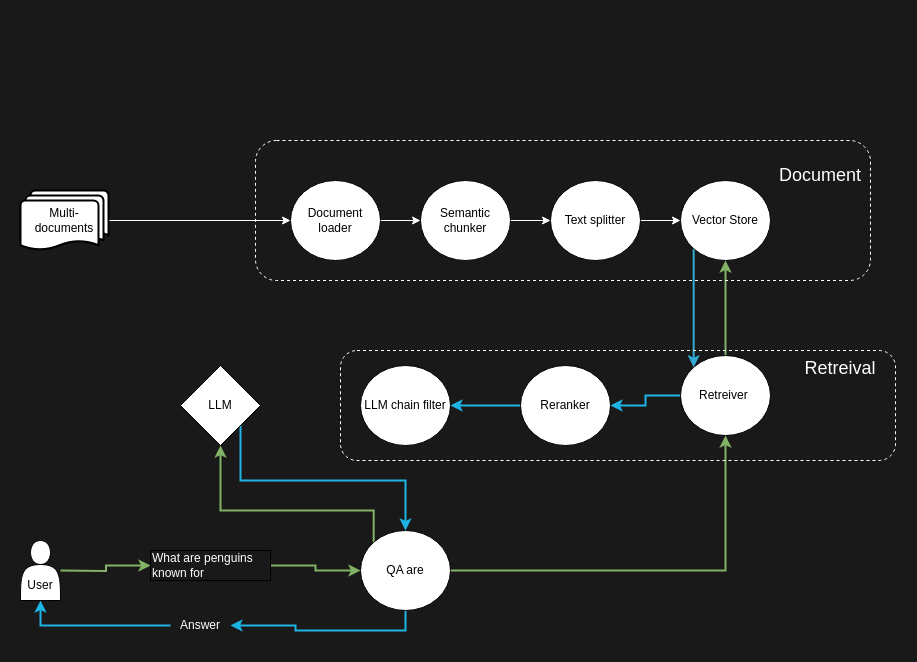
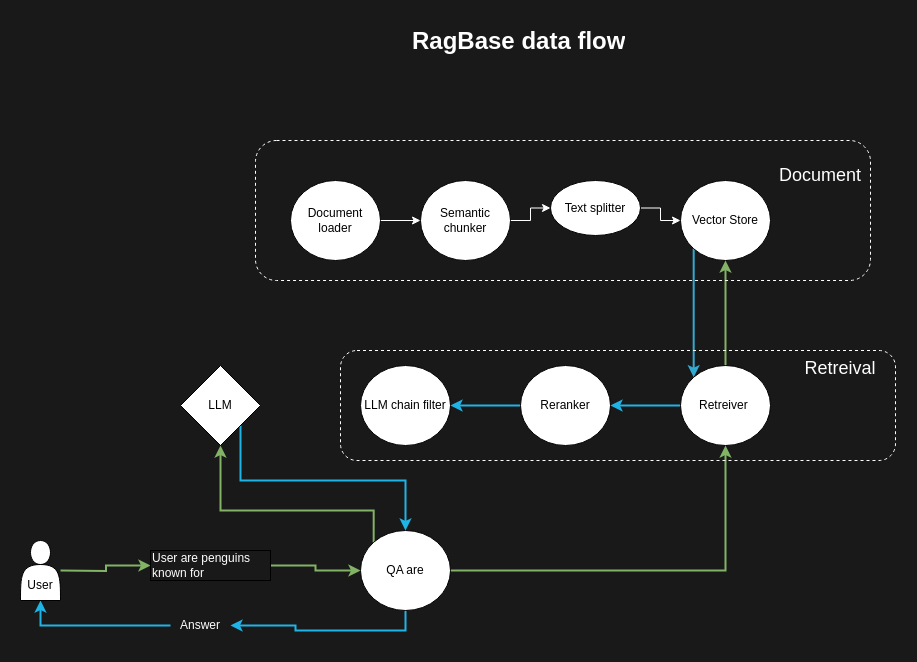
+ <mxCell id="34" value="&lt;h1 style=&quot;margin-top: 0px;&quot;&gt;RagBase data flow&lt;/h1&gt;" style="text;html=1;whiteSpace=wrap;overflow=hidden;rounded=0;fontColor=#FFFFFF;" vertex="1" parent="1"><mxGeometry x="410" y="20" width="240" height="54" as="geometry" /></mxCell>
- <mxCell id="11" value="Multi-documents" style="strokeWidth=2;html=1;shape=mxgraph.flowchart.multi-document;whiteSpace=wrap;" vertex="1" parent="1"><mxGeometry x="20" y="190" width="88" height="60" as="geometry" /></mxCell>
- <mxCell id="10" style="edgeStyle=orthogonalEdgeStyle;rounded=0;orthogonalLoop=1;jettySize=auto;html=1;exitX=1;exitY=0.5;exitDx=0;exitDy=0;exitPerimeter=0;entryX=0;entryY=0.5;entryDx=0;entryDy=0;strokeColor=#FFFFFF;" edge="1" parent="1" source="11" target="3"><mxGeometry relative="1" as="geometry" /></mxCell>
- <mxCell id="7" value="Text splitter" style="ellipse;whiteSpace=wrap;html=1;" vertex="1" parent="1"><mxGeometry x="550" y="180" width="90" height="80" as="geometry" /></mxCell>
+ <mxCell id="7" value="Text splitter" style="ellipse;whiteSpace=wrap;html=1;" vertex="1" parent="1"><mxGeometry x="550" y="180" width="90" height="55" as="geometry" /></mxCell>
- <mxCell id="14" value="Retreiver&amp;nbsp;" style="ellipse;whiteSpace=wrap;html=1;" vertex="1" parent="1"><mxGeometry x="680" y="355" width="90" height="80" as="geometry" /></mxCell>
+ <mxCell id="14" value="Retreiver&amp;nbsp;" style="ellipse;whiteSpace=wrap;html=1;" vertex="1" parent="1"><mxGeometry x="680" y="365" width="90" height="80" as="geometry" /></mxCell>
- <mxCell id="27" value="What are penguins known for" style="text;html=1;align=left;verticalAlign=middle;whiteSpace=wrap;rounded=0;strokeColor=default;fontColor=#FFFFFF;" vertex="1" parent="1"><mxGeometry x="150" y="550" width="120" height="30" as="geometry" /></mxCell>
+ <mxCell id="27" value="User are penguins known for" style="text;html=1;align=left;verticalAlign=middle;whiteSpace=wrap;rounded=0;strokeColor=default;fontColor=#FFFFFF;" vertex="1" parent="1"><mxGeometry x="150" y="550" width="120" height="30" as="geometry" /></mxCell>
